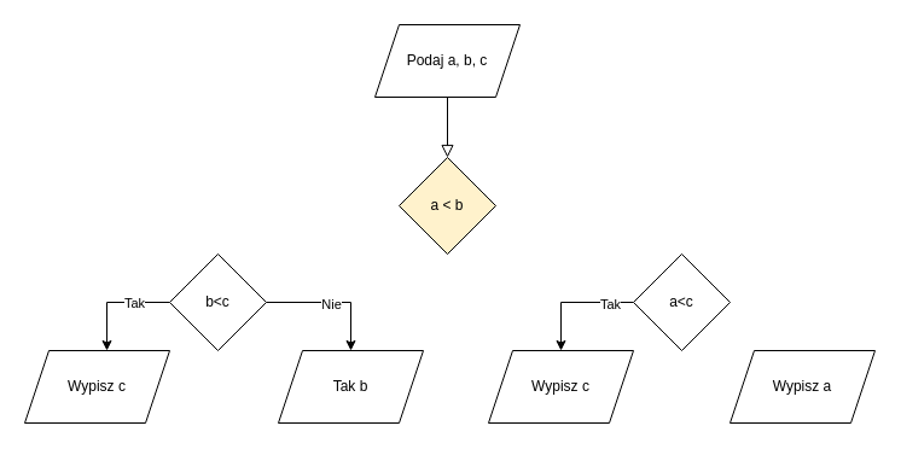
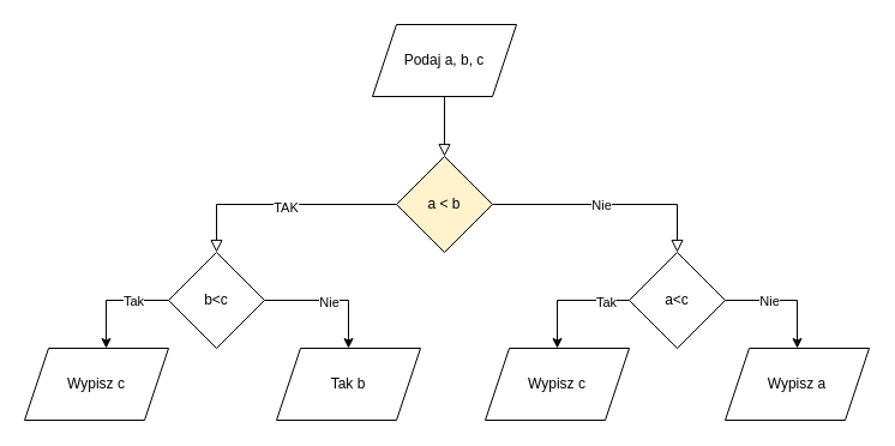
+ <mxCell id="15" value="" style="rounded=0;html=1;jettySize=auto;orthogonalLoop=1;fontSize=11;endArrow=block;endFill=0;endSize=8;strokeWidth=1;shadow=0;labelBackgroundColor=none;edgeStyle=orthogonalEdgeStyle;entryX=0.5;entryY=0;entryDx=0;entryDy=0;exitX=0;exitY=0.5;exitDx=0;exitDy=0;" edge="1" parent="1" source="3" target="14"><mxGeometry relative="1" as="geometry"><mxPoint x="380" y="90" as="sourcePoint" /><mxPoint x="380" y="140" as="targetPoint" /></mxGeometry></mxCell>
+ <mxCell id="16" value="TAK" style="edgeLabel;html=1;align=center;verticalAlign=middle;resizable=0;points=[];" vertex="1" connectable="0" parent="15"><mxGeometry x="-0.021" y="2" relative="1" as="geometry"><mxPoint as="offset" /></mxGeometry></mxCell>
+ <mxCell id="17" value="" style="rounded=0;html=1;jettySize=auto;orthogonalLoop=1;fontSize=11;endArrow=block;endFill=0;endSize=8;strokeWidth=1;shadow=0;labelBackgroundColor=none;edgeStyle=orthogonalEdgeStyle;entryX=0.5;entryY=0;entryDx=0;entryDy=0;exitX=1;exitY=0.5;exitDx=0;exitDy=0;" edge="1" parent="1" source="3" target="9"><mxGeometry relative="1" as="geometry"><mxPoint x="380" y="90" as="sourcePoint" /><mxPoint x="380" y="140" as="targetPoint" /></mxGeometry></mxCell>
+ <mxCell id="18" value="Nie" style="edgeLabel;html=1;align=center;verticalAlign=middle;resizable=0;points=[];" vertex="1" connectable="0" parent="17"><mxGeometry x="-0.021" y="3" relative="1" as="geometry"><mxPoint x="-5" y="3" as="offset" /></mxGeometry></mxCell>
+ <mxCell id="7" style="edgeStyle=orthogonalEdgeStyle;rounded=0;orthogonalLoop=1;jettySize=auto;html=1;exitX=1;exitY=0.5;exitDx=0;exitDy=0;entryX=0.5;entryY=0;entryDx=0;entryDy=0;" edge="1" parent="1" source="9" target="22"><mxGeometry relative="1" as="geometry" /></mxCell>
+ <mxCell id="8" value="Nie" style="edgeLabel;html=1;align=center;verticalAlign=middle;resizable=0;points=[];" vertex="1" connectable="0" parent="7"><mxGeometry x="-0.08" y="3" relative="1" as="geometry"><mxPoint x="-10" y="3" as="offset" /></mxGeometry></mxCell>
